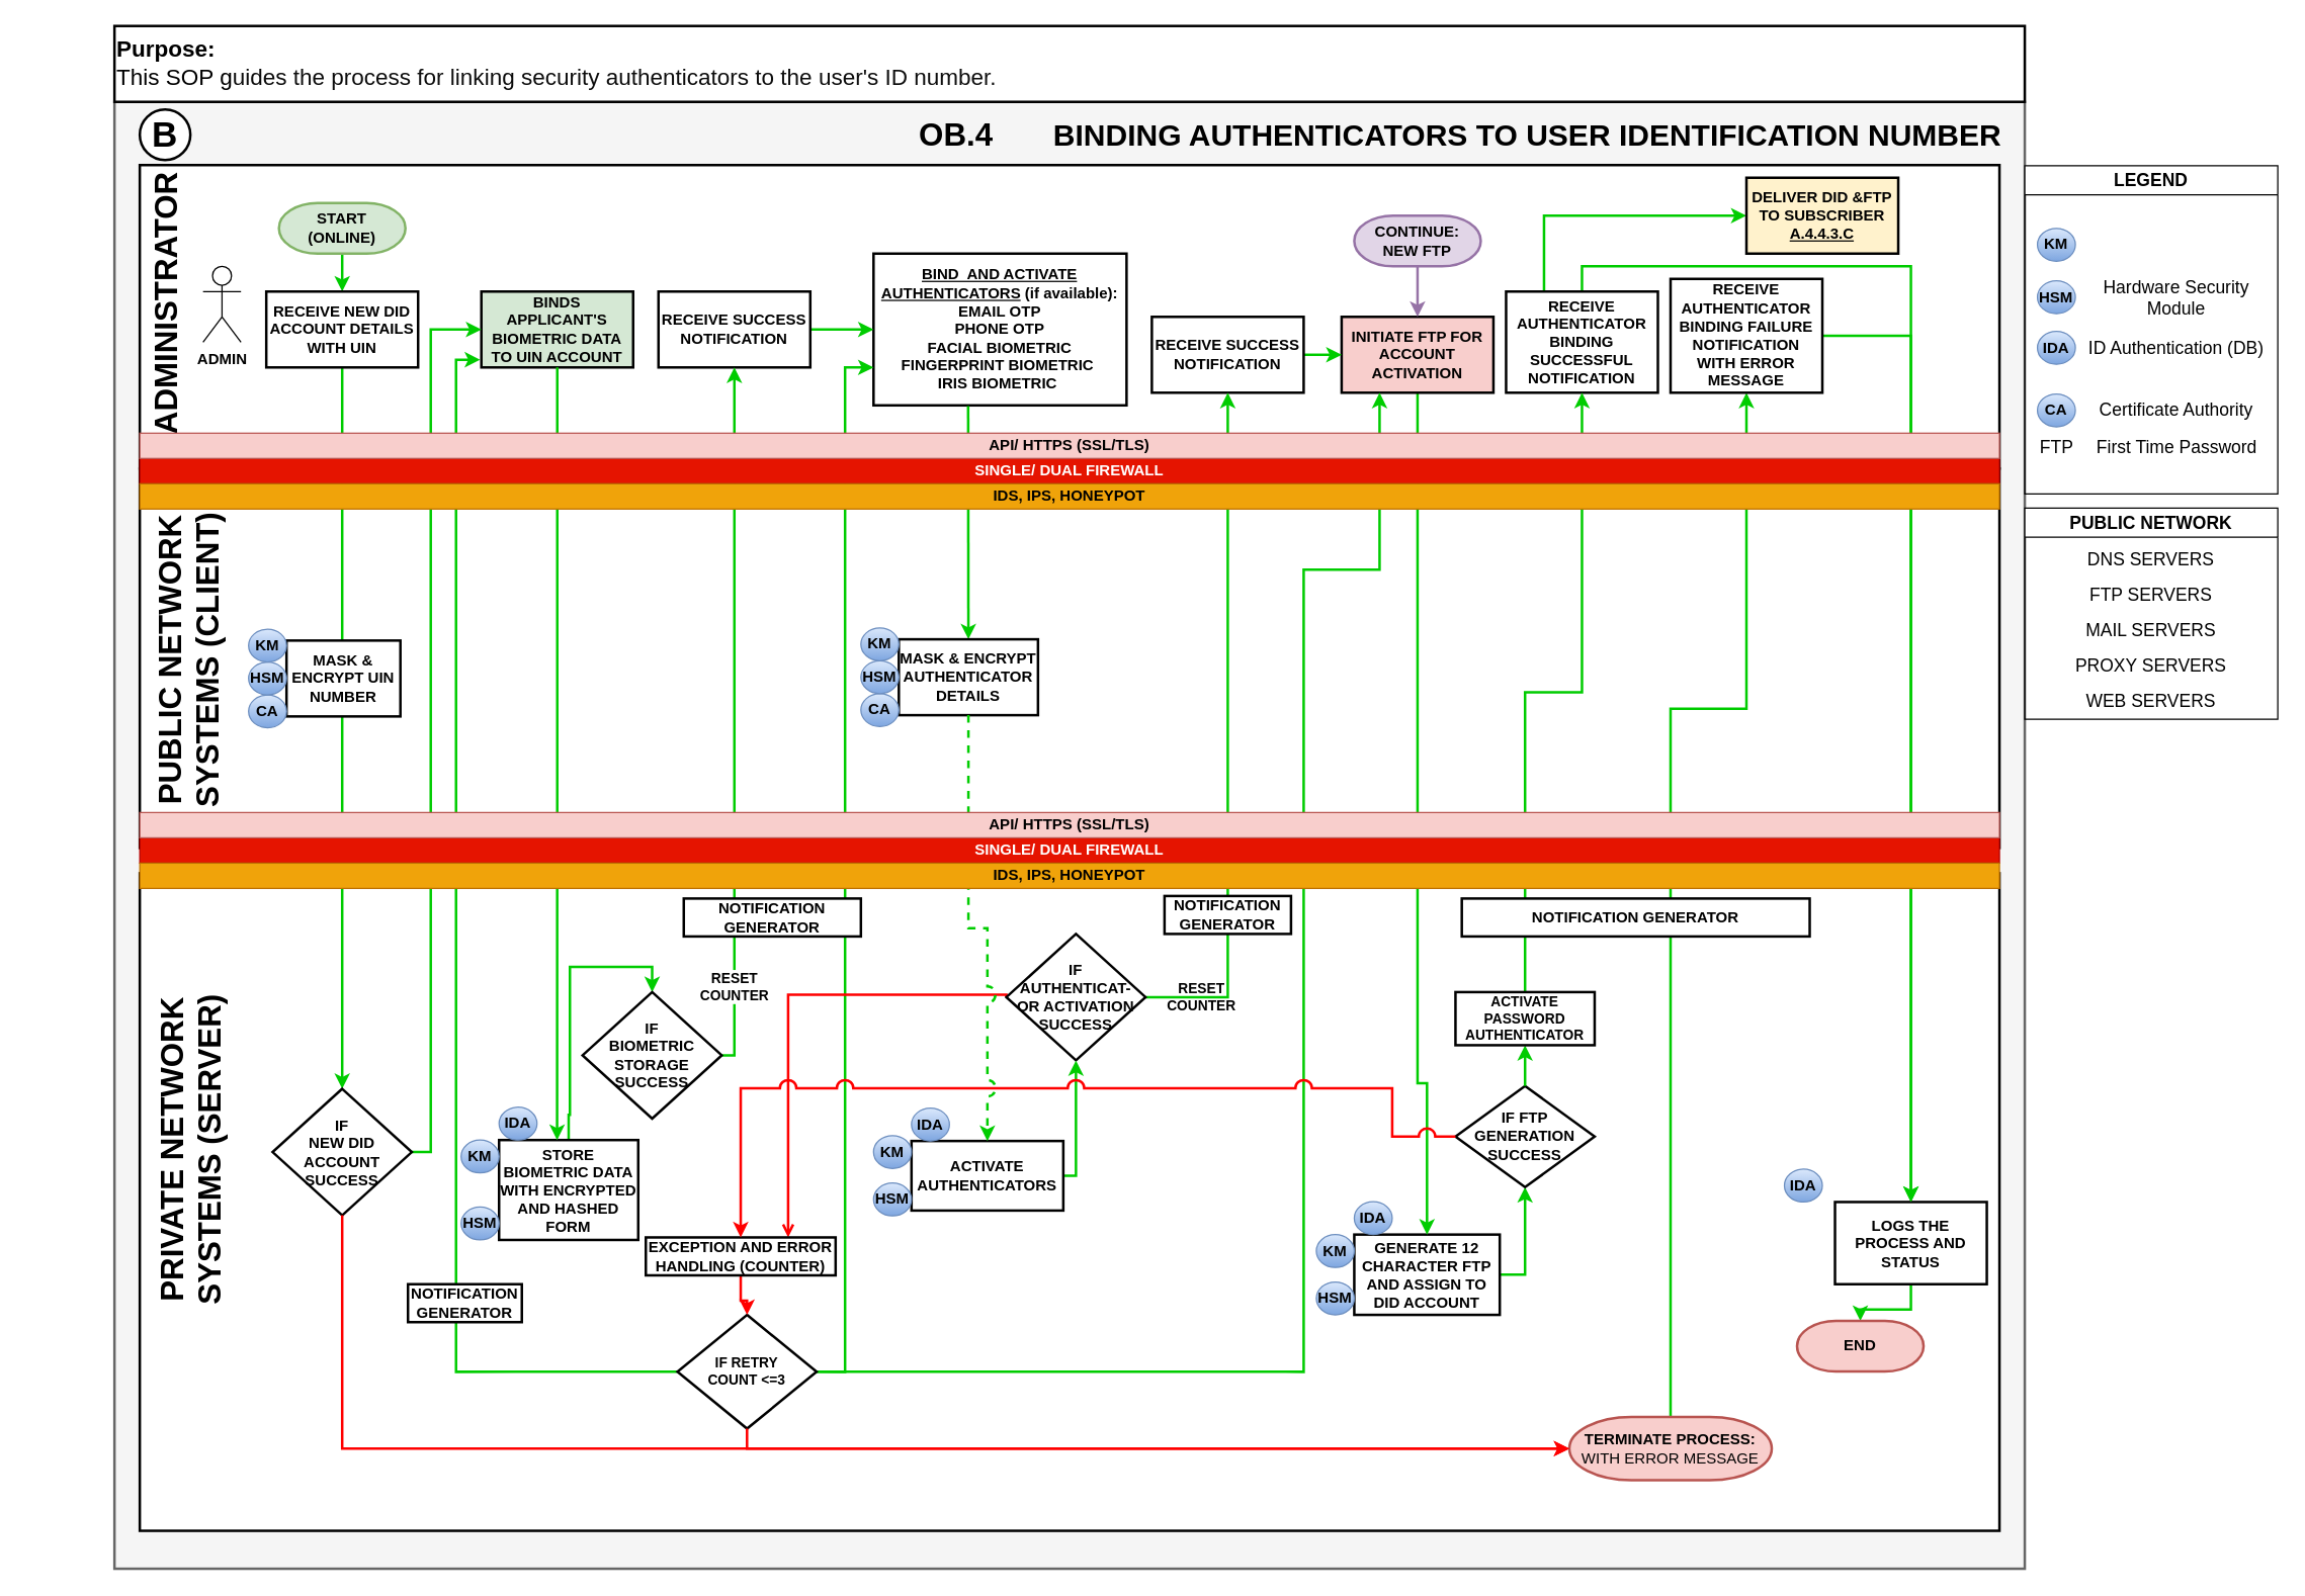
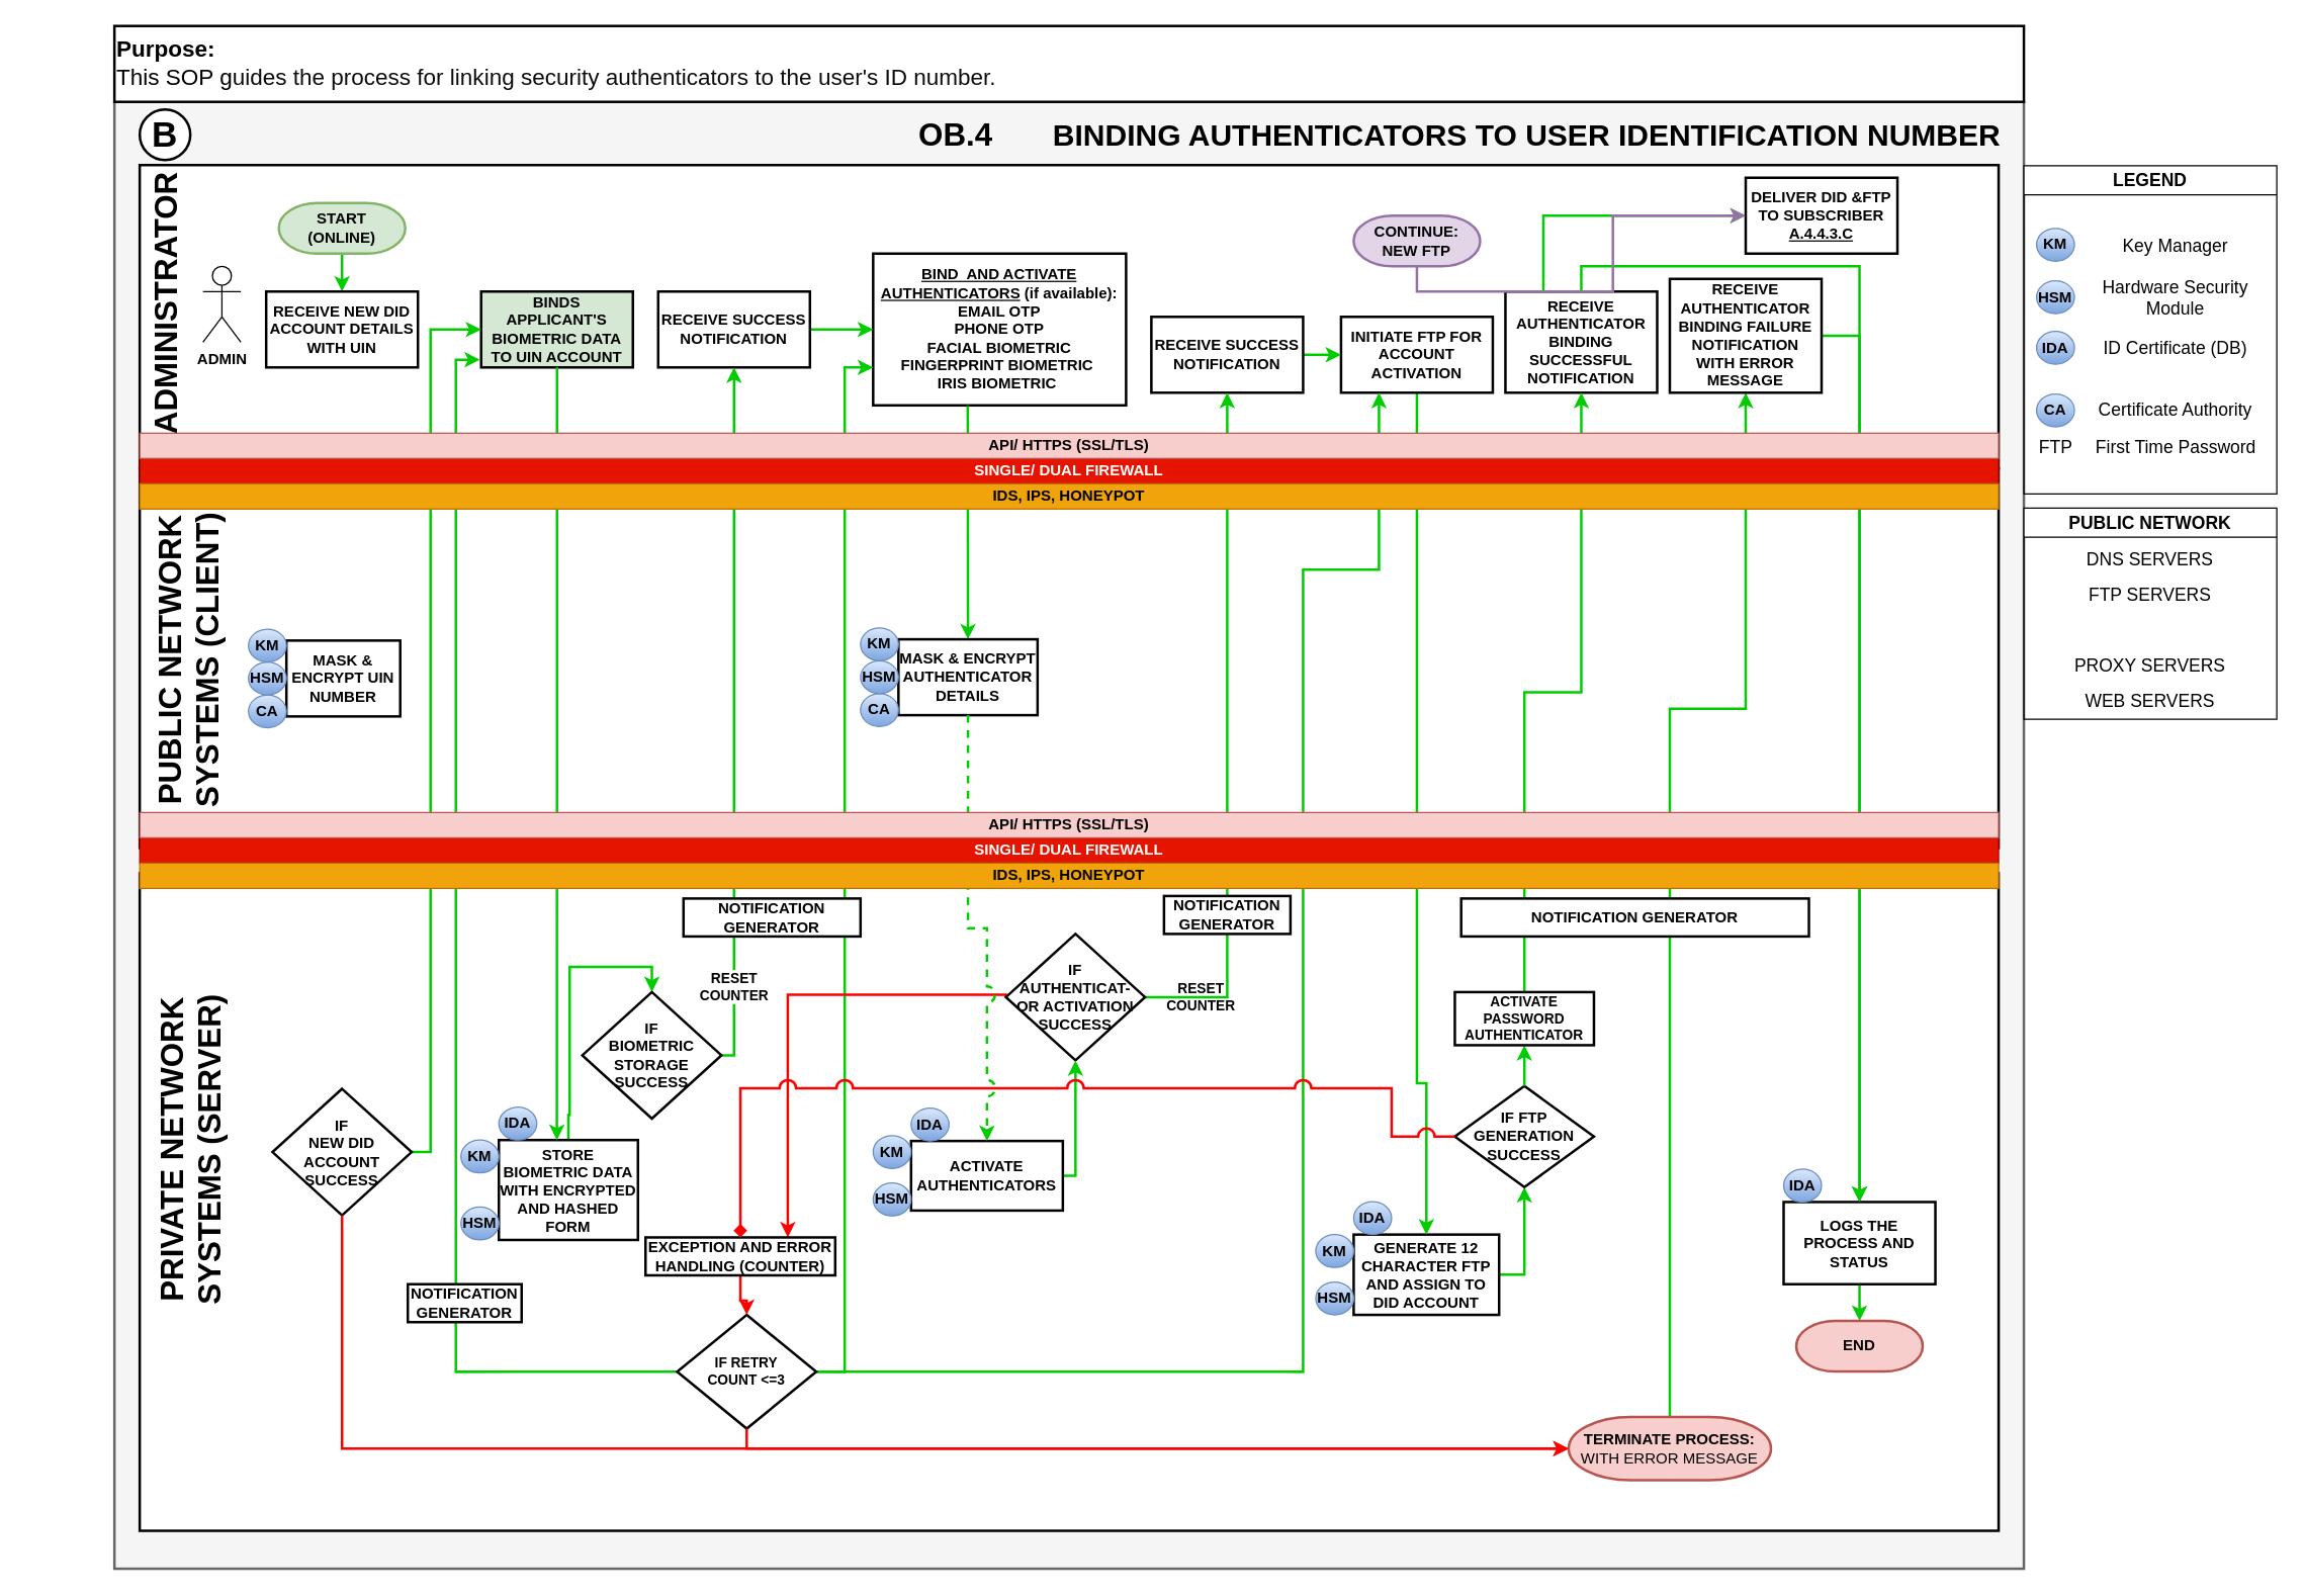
- <mxCell id="87" value="DELIVER DID &amp;amp;FTP TO SUBSCRIBER&lt;br&gt;&lt;u&gt;A.4.4.3.C&lt;/u&gt;" style="rounded=0;whiteSpace=wrap;html=1;strokeWidth=2;fontStyle=1;fillColor=#fff2cc;" parent="1" vertex="1"><mxGeometry x="1380" y="140" width="120" height="60" as="geometry" /></mxCell>
+ <mxCell id="87" value="DELIVER DID &amp;amp;FTP TO SUBSCRIBER&lt;br&gt;&lt;u&gt;A.4.4.3.C&lt;/u&gt;" style="rounded=0;whiteSpace=wrap;html=1;strokeWidth=2;fontStyle=1;" parent="1" vertex="1"><mxGeometry x="1380" y="140" width="120" height="60" as="geometry" /></mxCell>
+ <mxCell id="73" value="Key Manager" style="text;html=1;strokeColor=none;fillColor=none;align=center;verticalAlign=middle;whiteSpace=wrap;rounded=0;fontSize=14;" parent="69" vertex="1"><mxGeometry x="40" y="49.5" width="160" height="28" as="geometry" /></mxCell>
- <mxCell id="88" style="edgeStyle=orthogonalEdgeStyle;rounded=0;orthogonalLoop=1;jettySize=auto;html=1;exitX=0.5;exitY=1;exitDx=0;exitDy=0;exitPerimeter=0;strokeColor=#9673a6;fillColor=#e1d5e7;fontStyle=1;strokeWidth=2;" parent="1" source="89" target="13" edge="1"><mxGeometry relative="1" as="geometry" /></mxCell>
+ <mxCell id="88" style="edgeStyle=orthogonalEdgeStyle;rounded=0;orthogonalLoop=1;jettySize=auto;html=1;exitX=0.5;exitY=1;exitDx=0;exitDy=0;exitPerimeter=0;strokeColor=#9673a6;fillColor=#e1d5e7;fontStyle=1;strokeWidth=2;" parent="1" source="89" target="87" edge="1"><mxGeometry relative="1" as="geometry" /></mxCell>
- <mxCell id="75" value="ID Authentication (DB)" style="text;html=1;strokeColor=none;fillColor=none;align=center;verticalAlign=middle;whiteSpace=wrap;rounded=0;fontSize=14;" parent="69" vertex="1"><mxGeometry x="40" y="130" width="160" height="28" as="geometry" /></mxCell>
+ <mxCell id="75" value="ID Certificate (DB)" style="text;html=1;strokeColor=none;fillColor=none;align=center;verticalAlign=middle;whiteSpace=wrap;rounded=0;fontSize=14;" parent="69" vertex="1"><mxGeometry x="40" y="130" width="160" height="28" as="geometry" /></mxCell>
- <mxCell id="13" value="INITIATE FTP FOR ACCOUNT ACTIVATION" style="rounded=0;whiteSpace=wrap;html=1;strokeWidth=2;fontStyle=1;fillColor=#f8cecc;" parent="1" vertex="1"><mxGeometry x="1060" y="250" width="120" height="60" as="geometry" /></mxCell>
+ <mxCell id="13" value="INITIATE FTP FOR ACCOUNT ACTIVATION" style="rounded=0;whiteSpace=wrap;html=1;strokeWidth=2;fontStyle=1;" parent="1" vertex="1"><mxGeometry x="1060" y="250" width="120" height="60" as="geometry" /></mxCell>
- <mxCell id="66" value="MAIL SERVERS" style="text;html=1;strokeColor=none;fillColor=none;align=center;verticalAlign=middle;whiteSpace=wrap;rounded=0;fontSize=14;" parent="63" vertex="1"><mxGeometry y="83" width="200" height="28" as="geometry" /></mxCell>
- <mxCell id="29" style="edgeStyle=orthogonalEdgeStyle;rounded=0;orthogonalLoop=1;jettySize=auto;html=1;exitX=0.5;exitY=1;exitDx=0;exitDy=0;strokeColor=#00CC00;fillColor=default;fontStyle=1;strokeWidth=2;" parent="1" source="30" target="39" edge="1"><mxGeometry relative="1" as="geometry" /></mxCell>
- <mxCell id="111" style="edgeStyle=orthogonalEdgeStyle;rounded=0;orthogonalLoop=1;jettySize=auto;html=1;exitX=0;exitY=0.5;exitDx=0;exitDy=0;fontSize=13;verticalAlign=bottom;strokeColor=#FF0000;strokeWidth=2;fontStyle=1;entryX=0.5;entryY=0;entryDx=0;entryDy=0;jumpStyle=arc;jumpSize=11;" parent="1" source="81" target="83" edge="1"><mxGeometry relative="1" as="geometry"><Array as="points"><mxPoint x="1100" y="898" /><mxPoint x="1100" y="860" /><mxPoint x="585" y="860" /></Array></mxGeometry></mxCell>
+ <mxCell id="111" style="edgeStyle=orthogonalEdgeStyle;rounded=0;orthogonalLoop=1;jettySize=auto;html=1;exitX=0;exitY=0.5;exitDx=0;exitDy=0;fontSize=13;verticalAlign=bottom;strokeColor=#FF0000;strokeWidth=2;fontStyle=1;entryX=0.5;entryY=0;entryDx=0;entryDy=0;jumpStyle=arc;jumpSize=11;endArrow=diamond;" parent="1" source="81" target="83" edge="1"><mxGeometry relative="1" as="geometry"><Array as="points"><mxPoint x="1100" y="898" /><mxPoint x="1100" y="860" /><mxPoint x="585" y="860" /></Array></mxGeometry></mxCell>
- <mxCell id="52" style="edgeStyle=orthogonalEdgeStyle;rounded=0;orthogonalLoop=1;jettySize=auto;html=1;exitX=0;exitY=0.5;exitDx=0;exitDy=0;fontSize=13;verticalAlign=bottom;strokeColor=#FF0000;strokeWidth=2;fontStyle=1;entryX=0.75;entryY=0;entryDx=0;entryDy=0;endArrow=open;" parent="1" source="53" target="83" edge="1"><mxGeometry relative="1" as="geometry"><Array as="points"><mxPoint x="795" y="786" /><mxPoint x="623" y="786" /><mxPoint x="623" y="978" /></Array></mxGeometry></mxCell>
+ <mxCell id="52" style="edgeStyle=orthogonalEdgeStyle;rounded=0;orthogonalLoop=1;jettySize=auto;html=1;exitX=0;exitY=0.5;exitDx=0;exitDy=0;fontSize=13;verticalAlign=bottom;strokeColor=#FF0000;strokeWidth=2;fontStyle=1;entryX=0.75;entryY=0;entryDx=0;entryDy=0;" parent="1" source="53" target="83" edge="1"><mxGeometry relative="1" as="geometry"><Array as="points"><mxPoint x="795" y="786" /><mxPoint x="623" y="786" /><mxPoint x="623" y="978" /></Array></mxGeometry></mxCell>
- <mxCell id="35" value="LOGS THE PROCESS AND STATUS" style="rounded=0;whiteSpace=wrap;html=1;fontStyle=1;strokeWidth=2;shape=label;boundedLbl=1;backgroundOutline=1;size=15;" parent="1" vertex="1"><mxGeometry x="1450" y="950" width="120" height="65" as="geometry" /></mxCell>
+ <mxCell id="35" value="LOGS THE PROCESS AND STATUS" style="rounded=0;whiteSpace=wrap;html=1;fontStyle=1;strokeWidth=2;shape=label;boundedLbl=1;backgroundOutline=1;size=15;" parent="1" vertex="1"><mxGeometry x="1410" y="950" width="120" height="65" as="geometry" /></mxCell>
